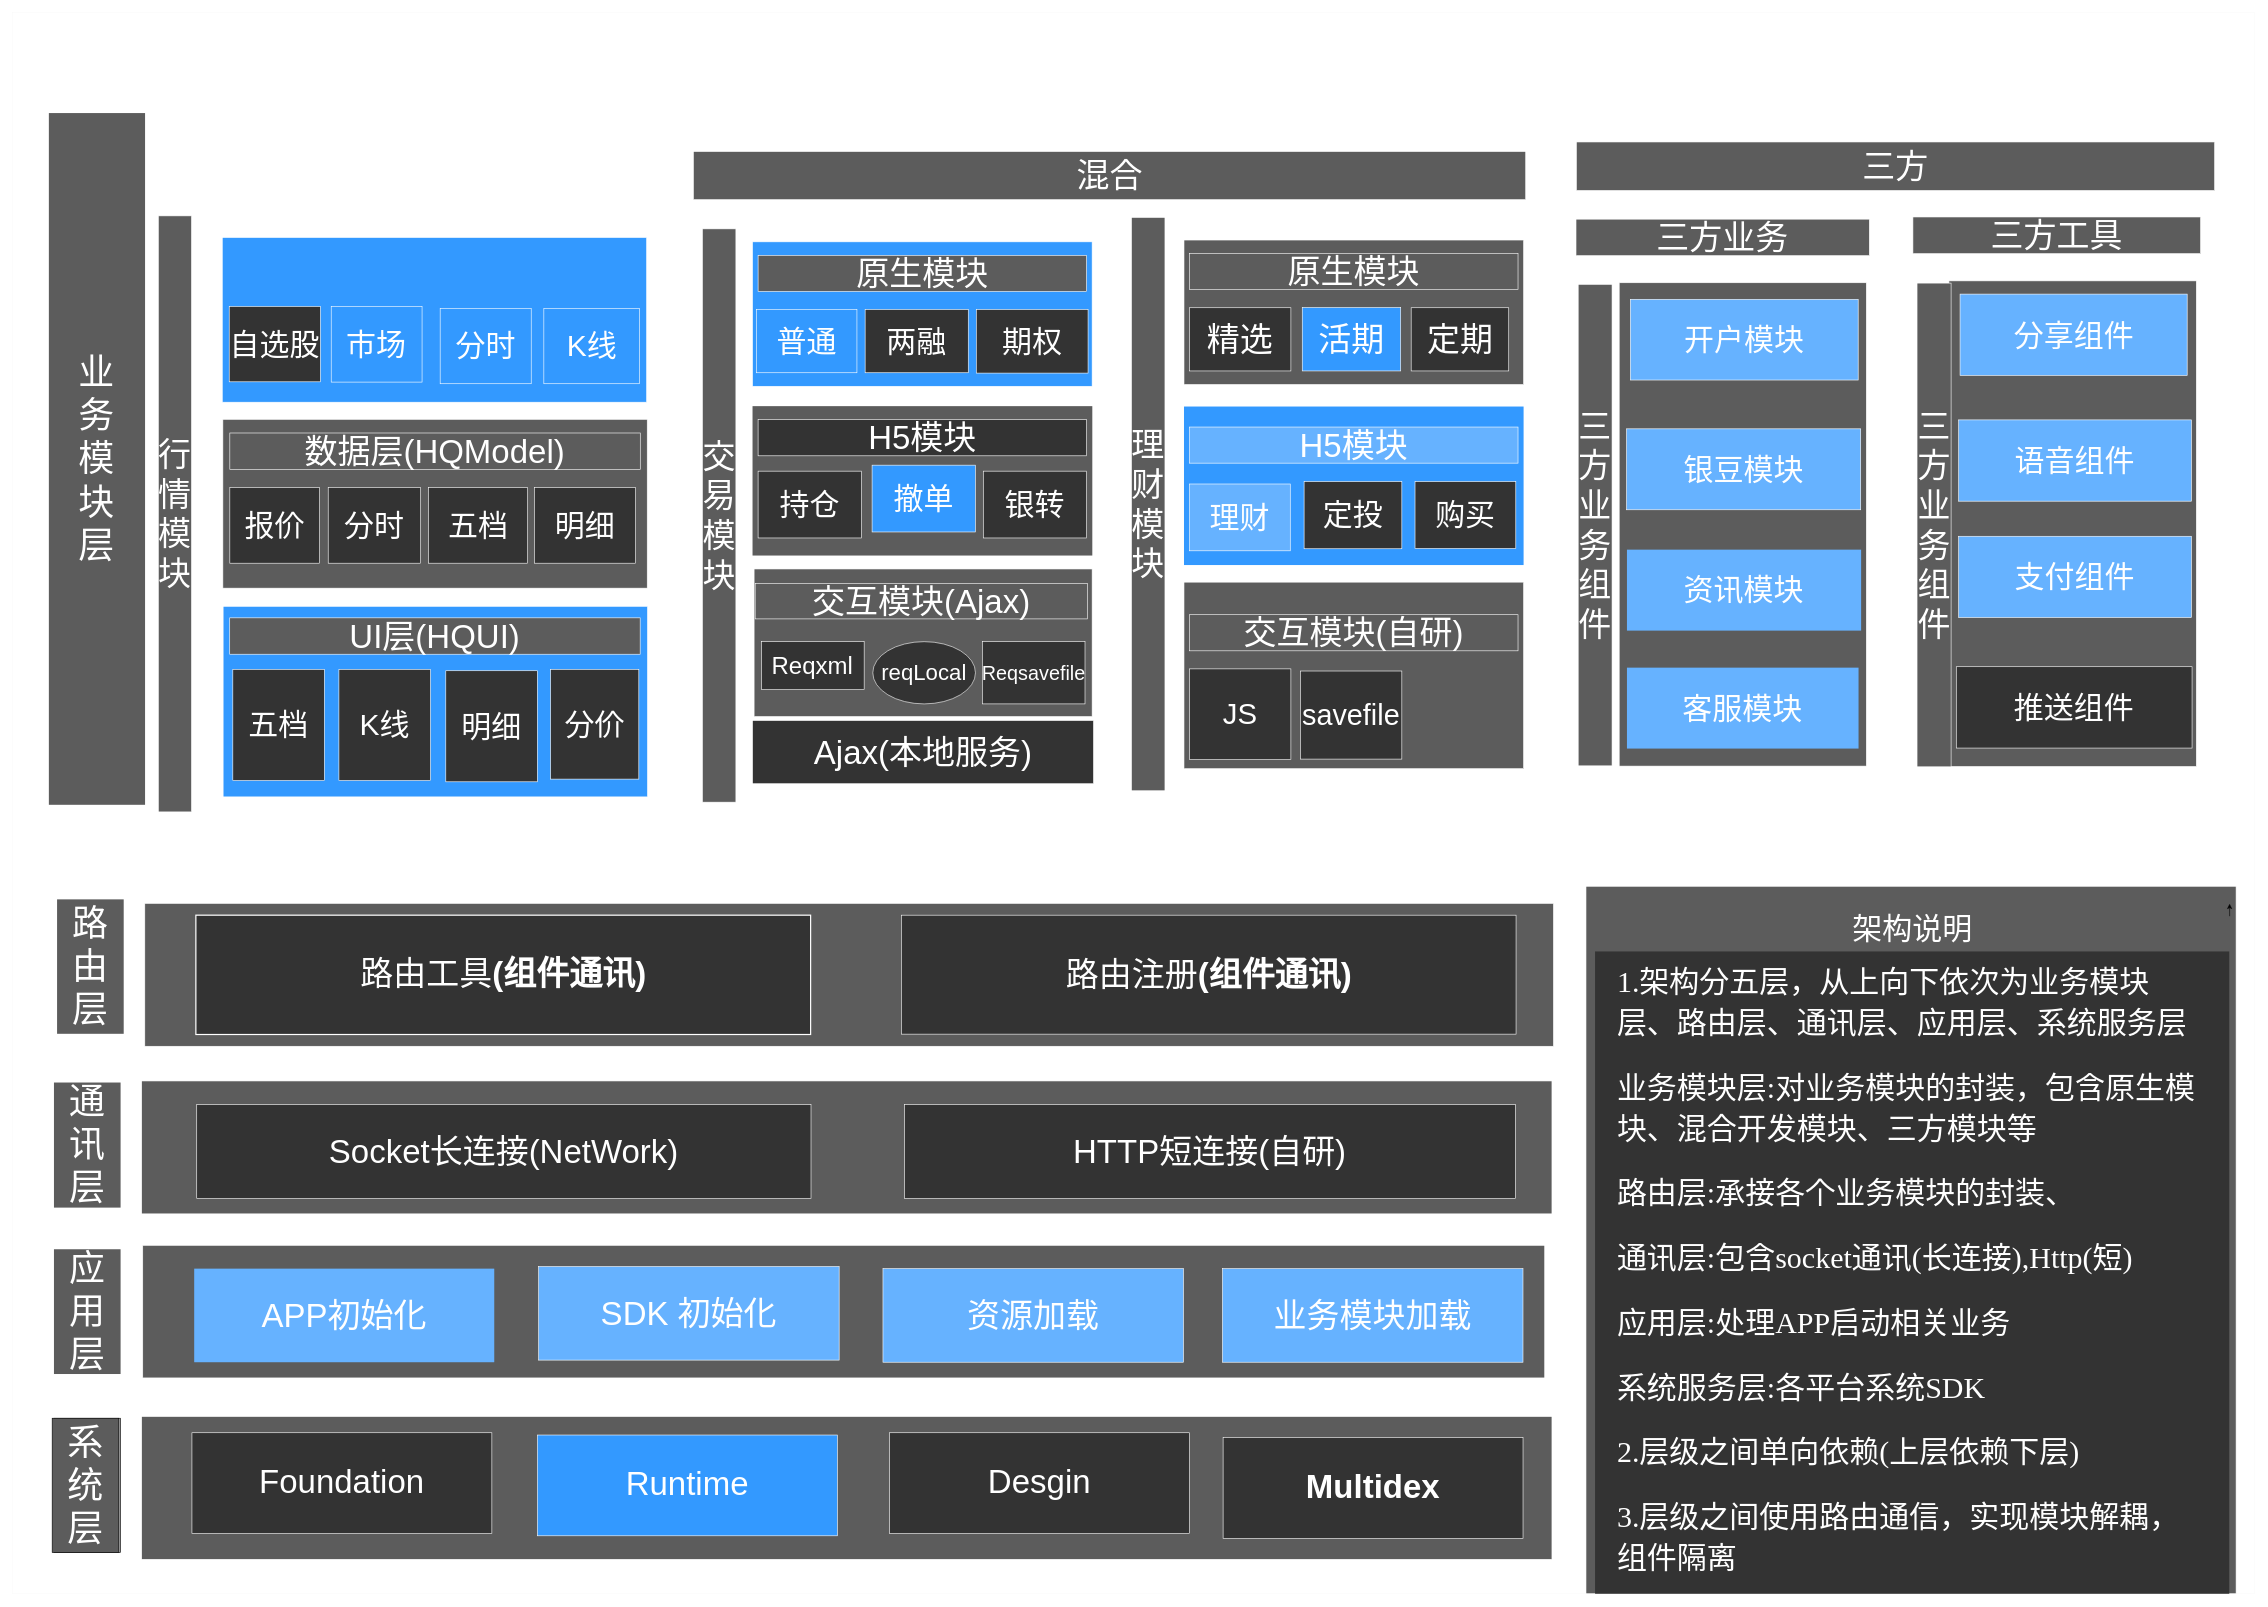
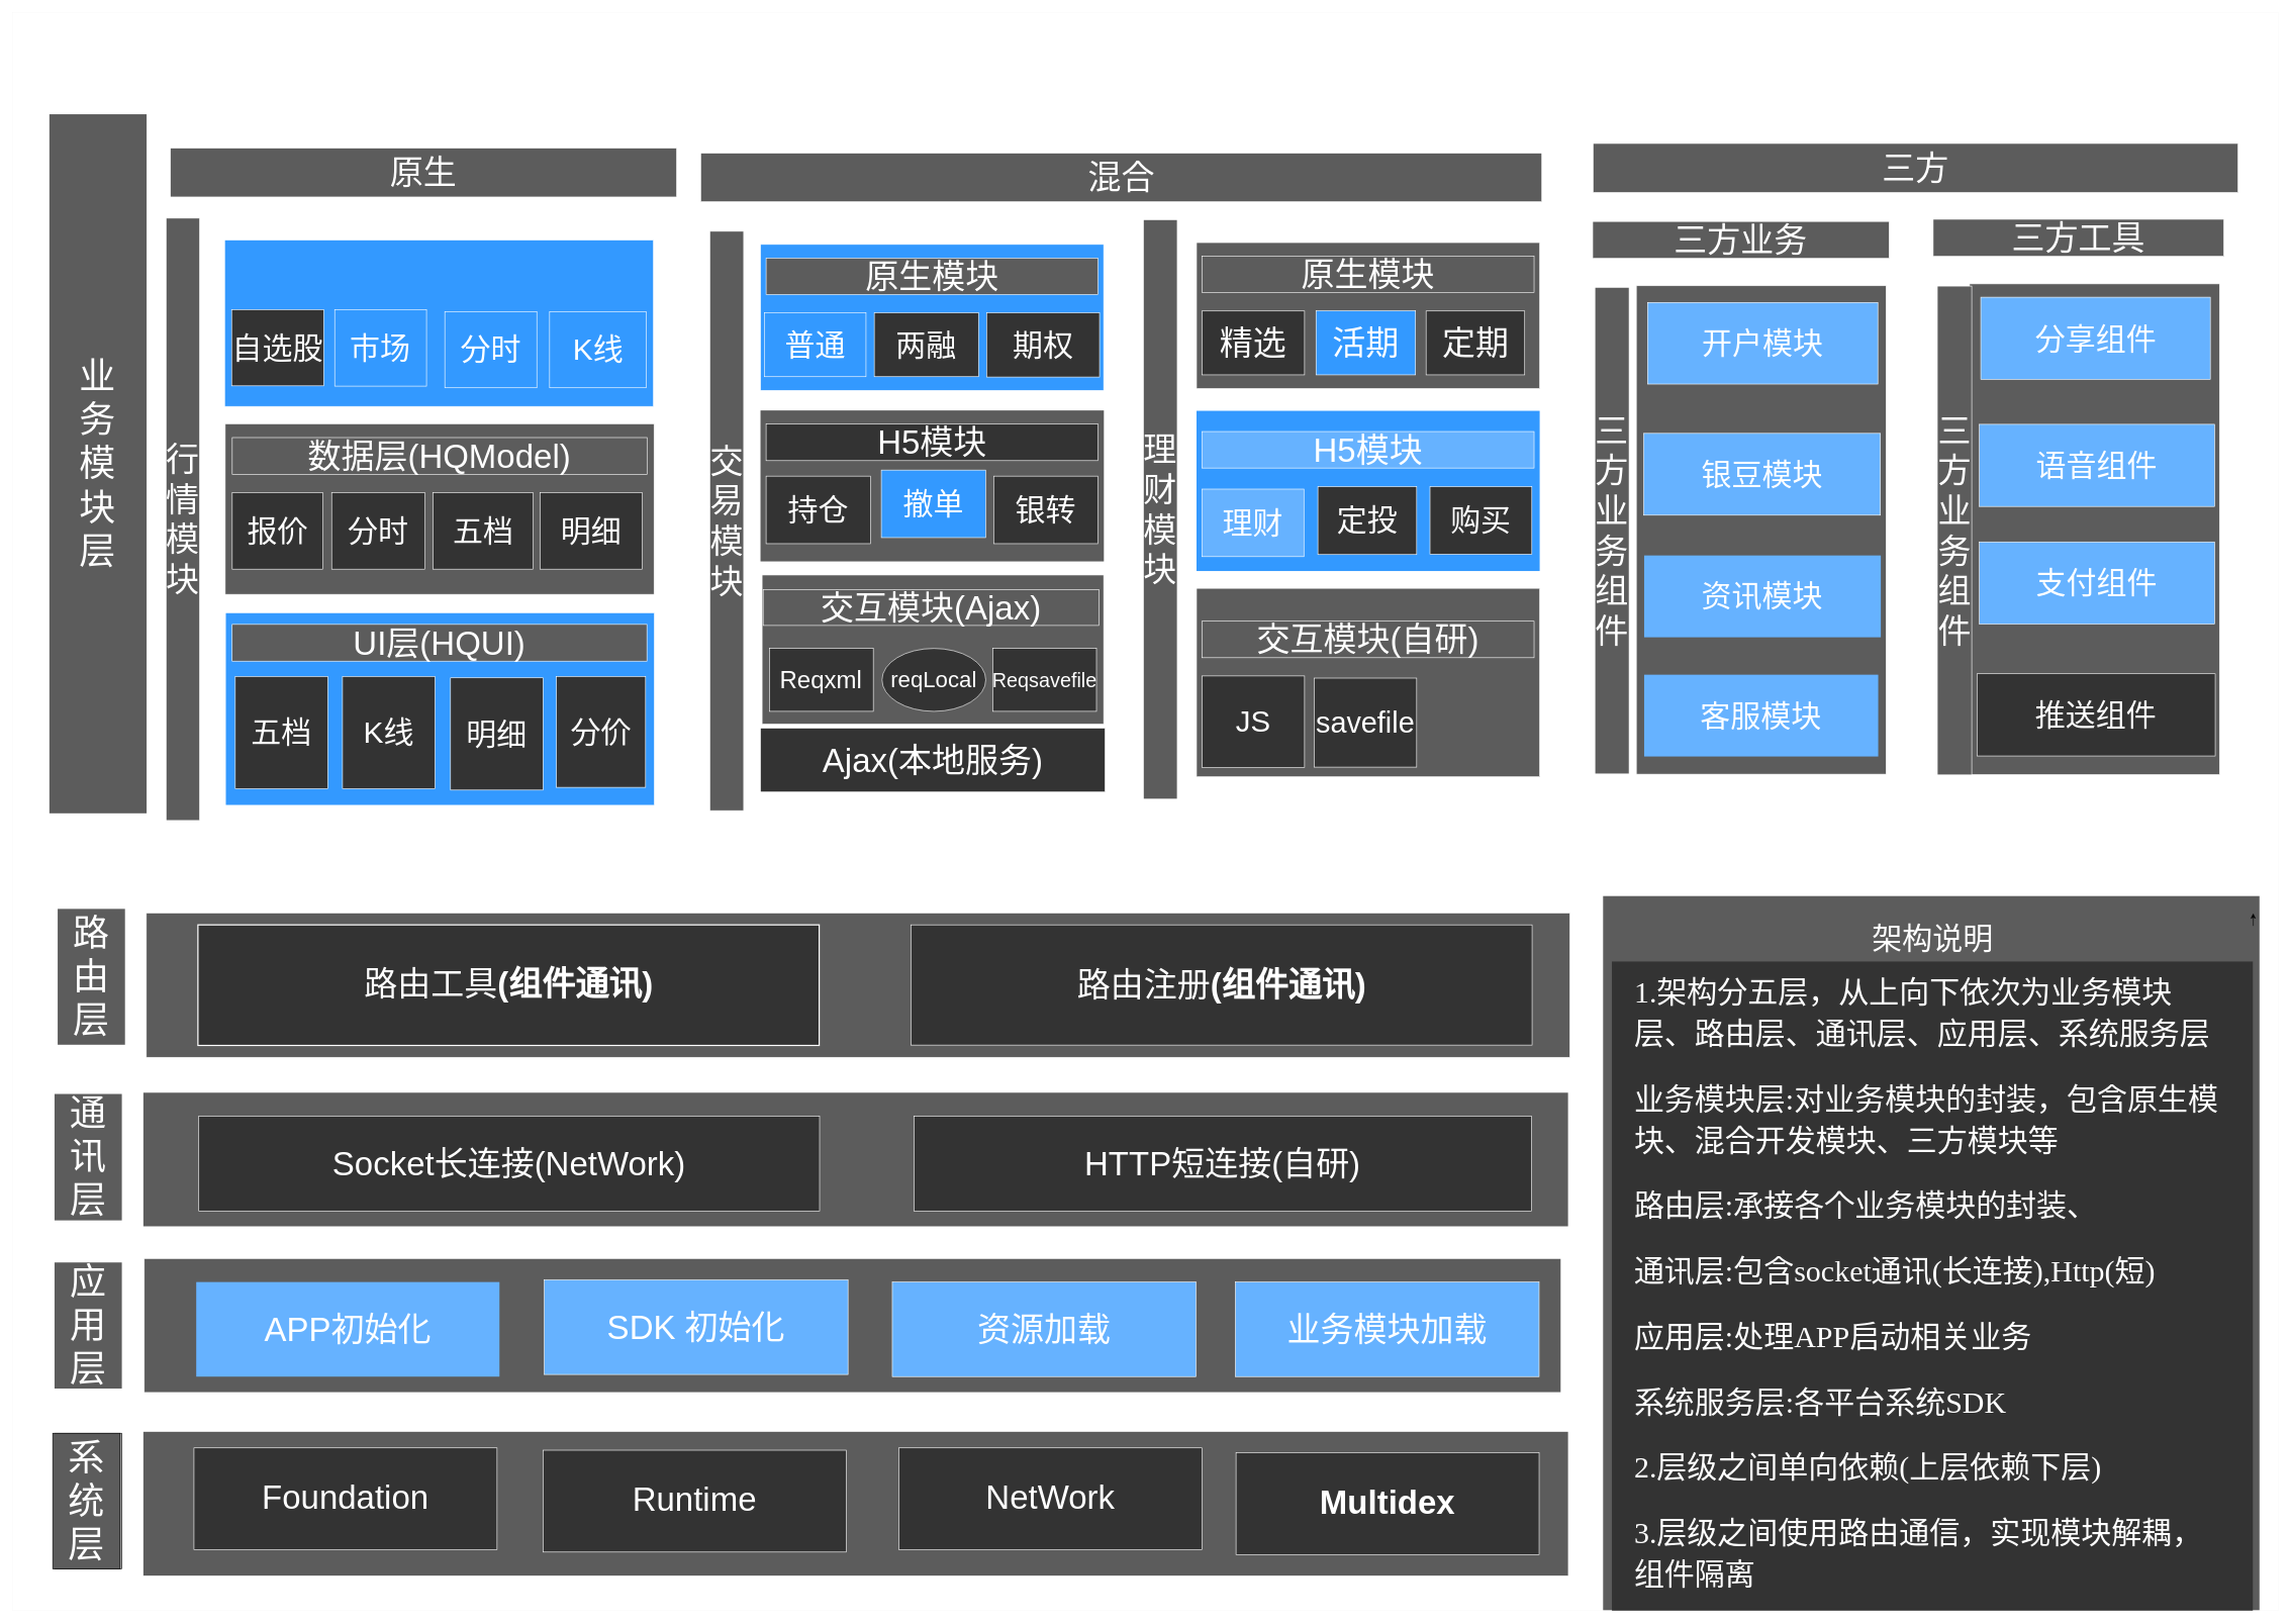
+ <mxCell id="97" value="原生" style="rounded=0;whiteSpace=wrap;html=1;sketch=0;fontColor=#FFFFFF;strokeColor=#FFFFFF;strokeWidth=1;fontSize=55;fillColor=#5C5C5C;" vertex="1" parent="95"><mxGeometry x="23.195" y="34.864" width="835.008" height="80.633" as="geometry" /></mxCell>
- <mxCell id="98" value="行&lt;br style=&quot;font-size: 55px;&quot;&gt;情&lt;br style=&quot;font-size: 55px;&quot;&gt;模&lt;br style=&quot;font-size: 55px;&quot;&gt;块" style="rounded=0;whiteSpace=wrap;html=1;sketch=0;fontColor=#FFFFFF;strokeColor=#FFFFFF;strokeWidth=1;fontSize=55;fillColor=#5C5C5C;" vertex="1" parent="95"><mxGeometry x="6" y="150.37" width="55.28" height="993.63" as="geometry" /></mxCell>
+ <mxCell id="98" value="行&lt;br style=&quot;font-size: 55px;&quot;&gt;情&lt;br style=&quot;font-size: 55px;&quot;&gt;模&lt;br style=&quot;font-size: 55px;&quot;&gt;块" style="rounded=0;whiteSpace=wrap;html=1;sketch=0;fontColor=#FFFFFF;strokeColor=#FFFFFF;strokeWidth=1;fontSize=55;fillColor=#5C5C5C;" vertex="1" parent="95"><mxGeometry x="16" y="150.37" width="55.28" height="993.63" as="geometry" /></mxCell>
- <mxCell id="61" value="Reqxml" style="rounded=0;whiteSpace=wrap;sketch=0;fontColor=#FFFFFF;strokeColor=#FFFFFF;strokeWidth=1;fontSize=40;fillColor=#333333;" vertex="1" parent="60"><mxGeometry x="12.299" y="121.163" width="171.183" height="80" as="geometry" /></mxCell>
+ <mxCell id="61" value="Reqxml" style="rounded=0;whiteSpace=wrap;sketch=0;fontColor=#FFFFFF;strokeColor=#FFFFFF;strokeWidth=1;fontSize=40;fillColor=#333333;" vertex="1" parent="60"><mxGeometry x="12.299" y="121.163" width="171.183" height="103.782" as="geometry" /></mxCell>
- <mxCell id="31" value="&lt;h1 style=&quot;box-sizing: border-box; outline: 0px; margin: 0px; padding: 0px; font-family: arial; font-size: 55px; line-height: 26px; overflow-wrap: break-word;&quot;&gt;&lt;span style=&quot;box-sizing: border-box; outline: 0px; margin: 0px; padding: 0px; font-weight: normal; overflow-wrap: break-word; font-size: 55px;&quot;&gt;Desgin&lt;/span&gt;&lt;/h1&gt;" style="rounded=0;whiteSpace=wrap;html=1;sketch=0;fontColor=#FFFFFF;strokeColor=#FFFFFF;strokeWidth=1;fontSize=55;fillColor=#333333;" vertex="1" parent="7"><mxGeometry x="1432.956" y="938.998" width="500" height="168" as="geometry" /></mxCell>
+ <mxCell id="31" value="&lt;h1 style=&quot;box-sizing: border-box; outline: 0px; margin: 0px; padding: 0px; font-family: arial; font-size: 55px; line-height: 26px; overflow-wrap: break-word;&quot;&gt;&lt;span style=&quot;box-sizing: border-box; outline: 0px; margin: 0px; padding: 0px; font-weight: normal; overflow-wrap: break-word; font-size: 55px;&quot;&gt;NetWork&lt;/span&gt;&lt;/h1&gt;" style="rounded=0;whiteSpace=wrap;html=1;sketch=0;fontColor=#FFFFFF;strokeColor=#FFFFFF;strokeWidth=1;fontSize=55;fillColor=#333333;" vertex="1" parent="7"><mxGeometry x="1432.956" y="938.998" width="500" height="168" as="geometry" /></mxCell>
- <mxCell id="30" value="&lt;h1 style=&quot;box-sizing: border-box; outline: 0px; margin: 0px; padding: 0px; font-family: arial; font-size: 55px; line-height: 26px; overflow-wrap: break-word;&quot;&gt;&lt;span style=&quot;box-sizing: border-box; outline: 0px; margin: 0px; padding: 0px; font-weight: normal; overflow-wrap: break-word; font-size: 55px;&quot;&gt;Runtime&lt;/span&gt;&lt;/h1&gt;" style="rounded=0;whiteSpace=wrap;html=1;sketch=0;fontColor=#FFFFFF;strokeColor=#FFFFFF;strokeWidth=1;fontSize=55;fillColor=#3399ff;" vertex="1" parent="7"><mxGeometry x="845.952" y="942.798" width="500" height="168" as="geometry" /></mxCell>
+ <mxCell id="30" value="&lt;h1 style=&quot;box-sizing: border-box; outline: 0px; margin: 0px; padding: 0px; font-family: arial; font-size: 55px; line-height: 26px; overflow-wrap: break-word;&quot;&gt;&lt;span style=&quot;box-sizing: border-box; outline: 0px; margin: 0px; padding: 0px; font-weight: normal; overflow-wrap: break-word; font-size: 55px;&quot;&gt;Runtime&lt;/span&gt;&lt;/h1&gt;" style="rounded=0;whiteSpace=wrap;html=1;sketch=0;fontColor=#FFFFFF;strokeColor=#FFFFFF;strokeWidth=1;fontSize=55;fillColor=#333333;" vertex="1" parent="7"><mxGeometry x="845.952" y="942.798" width="500" height="168" as="geometry" /></mxCell>
